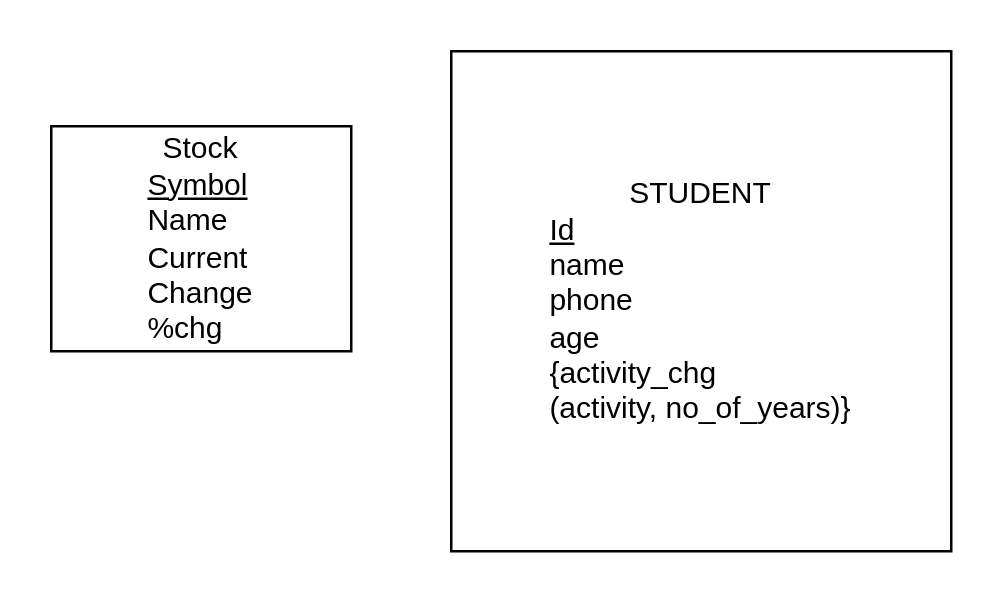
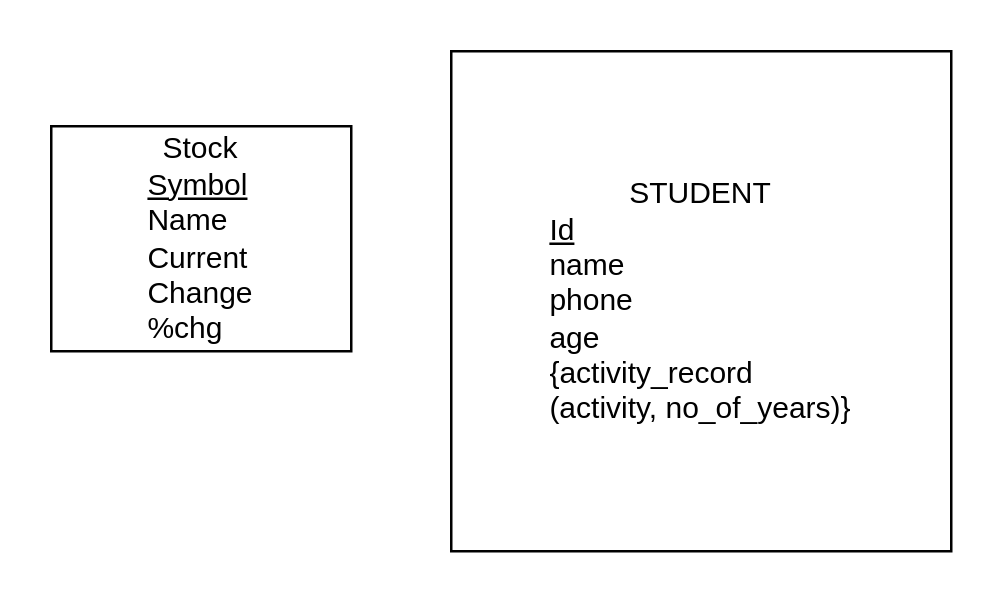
- <mxCell id="3" value="STUDENT&lt;br&gt;&lt;div style=&quot;text-align: left;&quot;&gt;&lt;u style=&quot;background-color: initial;&quot;&gt;Id&lt;/u&gt;&lt;/div&gt;&lt;div style=&quot;text-align: left;&quot;&gt;&lt;span style=&quot;background-color: initial;&quot;&gt;name&lt;/span&gt;&lt;/div&gt;&lt;div style=&quot;text-align: left;&quot;&gt;&lt;span style=&quot;background-color: initial;&quot;&gt;phone&lt;/span&gt;&lt;/div&gt;&lt;div style=&quot;text-align: left;&quot;&gt;&lt;span style=&quot;background-color: initial;&quot;&gt;age&lt;/span&gt;&lt;/div&gt;&lt;div style=&quot;text-align: left;&quot;&gt;&lt;span style=&quot;background-color: initial;&quot;&gt;{activity_chg&lt;/span&gt;&lt;/div&gt;&lt;div style=&quot;text-align: left;&quot;&gt;&lt;span style=&quot;background-color: initial;&quot;&gt;(activity, no_of_years)}&lt;/span&gt;&lt;/div&gt;" style="whiteSpace=wrap;html=1;aspect=fixed;" vertex="1" parent="1"><mxGeometry x="180" y="20" width="200" height="200" as="geometry" /></mxCell>
+ <mxCell id="3" value="STUDENT&lt;br&gt;&lt;div style=&quot;text-align: left;&quot;&gt;&lt;u style=&quot;background-color: initial;&quot;&gt;Id&lt;/u&gt;&lt;/div&gt;&lt;div style=&quot;text-align: left;&quot;&gt;&lt;span style=&quot;background-color: initial;&quot;&gt;name&lt;/span&gt;&lt;/div&gt;&lt;div style=&quot;text-align: left;&quot;&gt;&lt;span style=&quot;background-color: initial;&quot;&gt;phone&lt;/span&gt;&lt;/div&gt;&lt;div style=&quot;text-align: left;&quot;&gt;&lt;span style=&quot;background-color: initial;&quot;&gt;age&lt;/span&gt;&lt;/div&gt;&lt;div style=&quot;text-align: left;&quot;&gt;&lt;span style=&quot;background-color: initial;&quot;&gt;{activity_record&lt;/span&gt;&lt;/div&gt;&lt;div style=&quot;text-align: left;&quot;&gt;&lt;span style=&quot;background-color: initial;&quot;&gt;(activity, no_of_years)}&lt;/span&gt;&lt;/div&gt;" style="whiteSpace=wrap;html=1;aspect=fixed;" vertex="1" parent="1"><mxGeometry x="180" y="20" width="200" height="200" as="geometry" /></mxCell>
